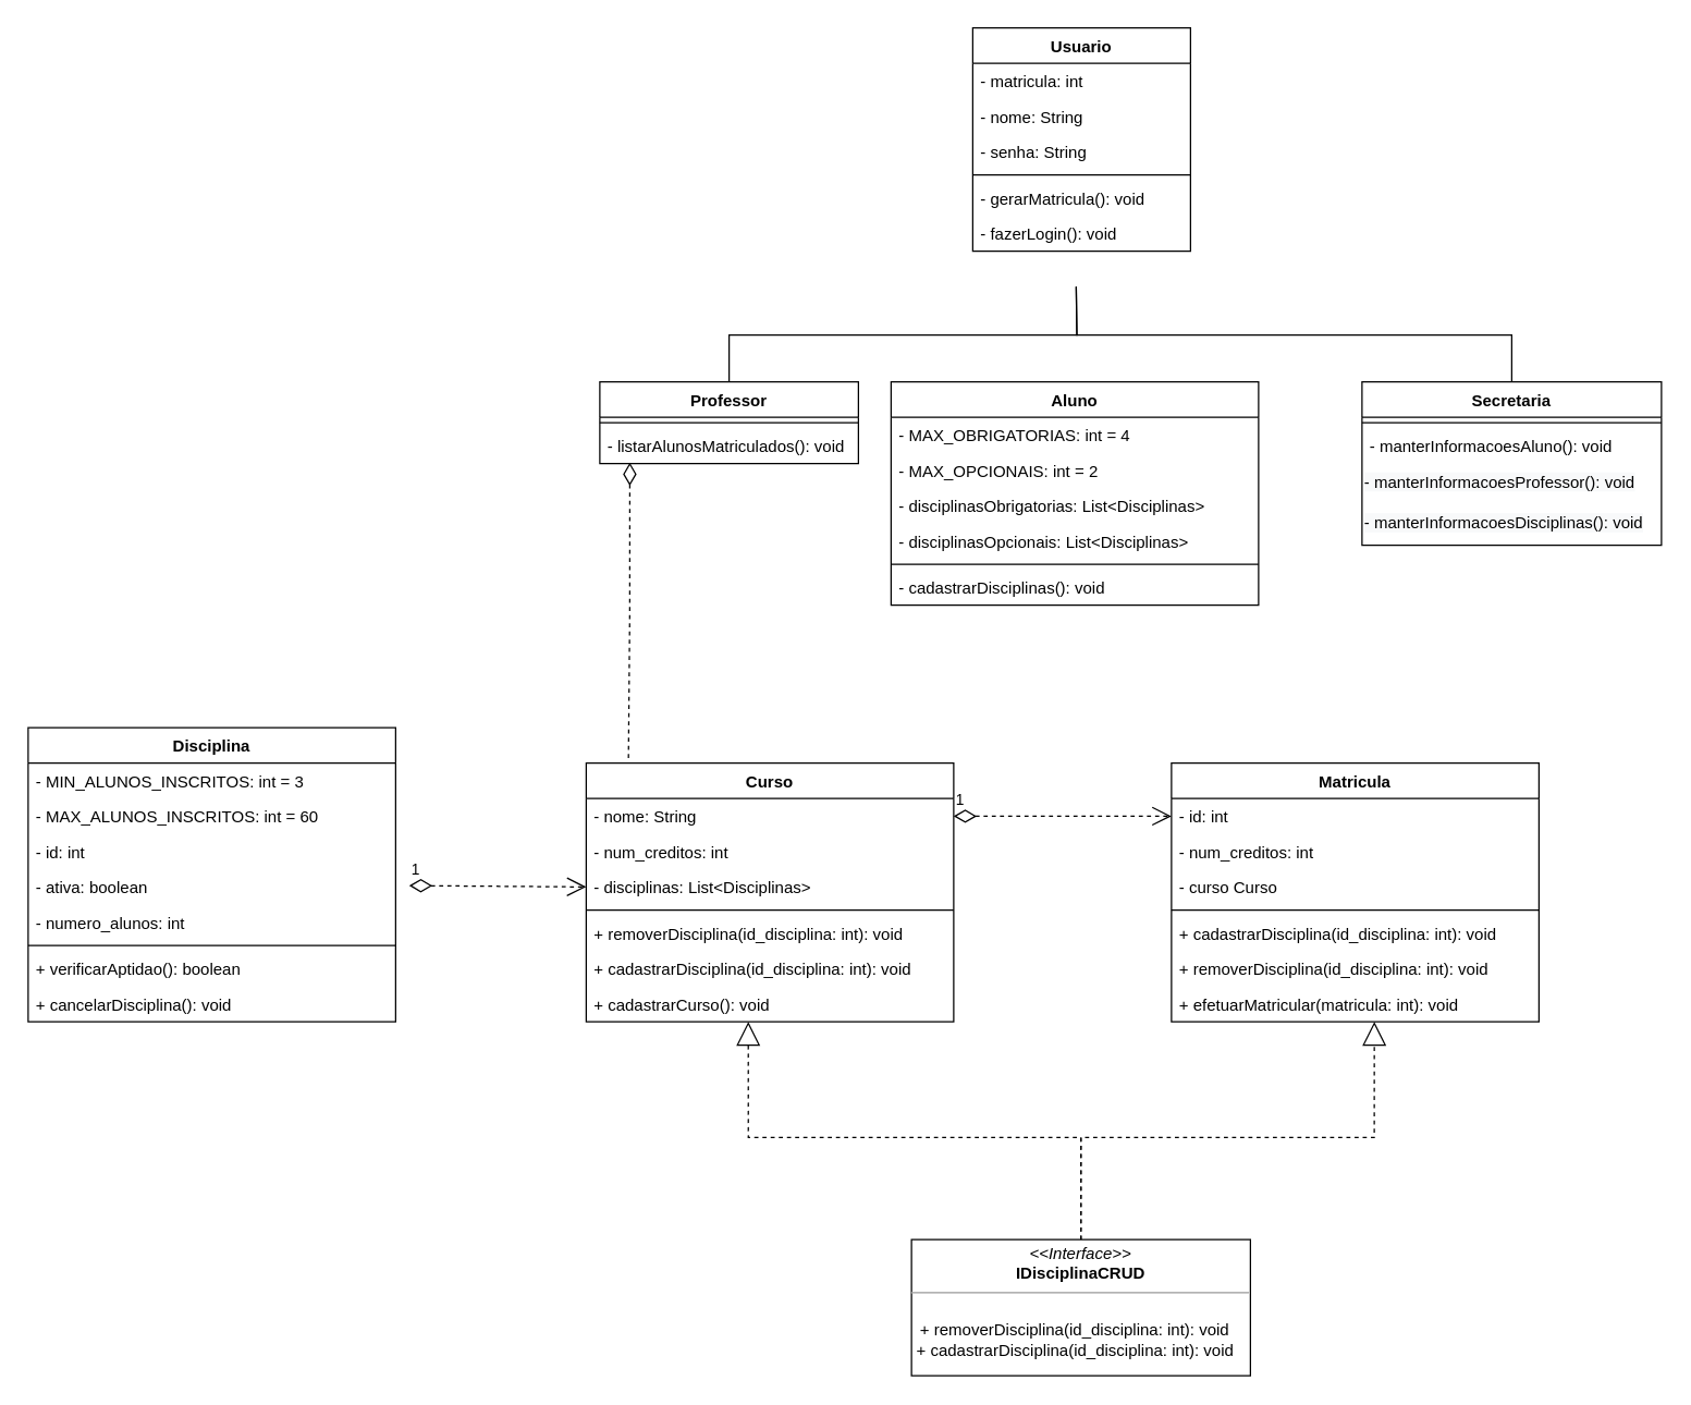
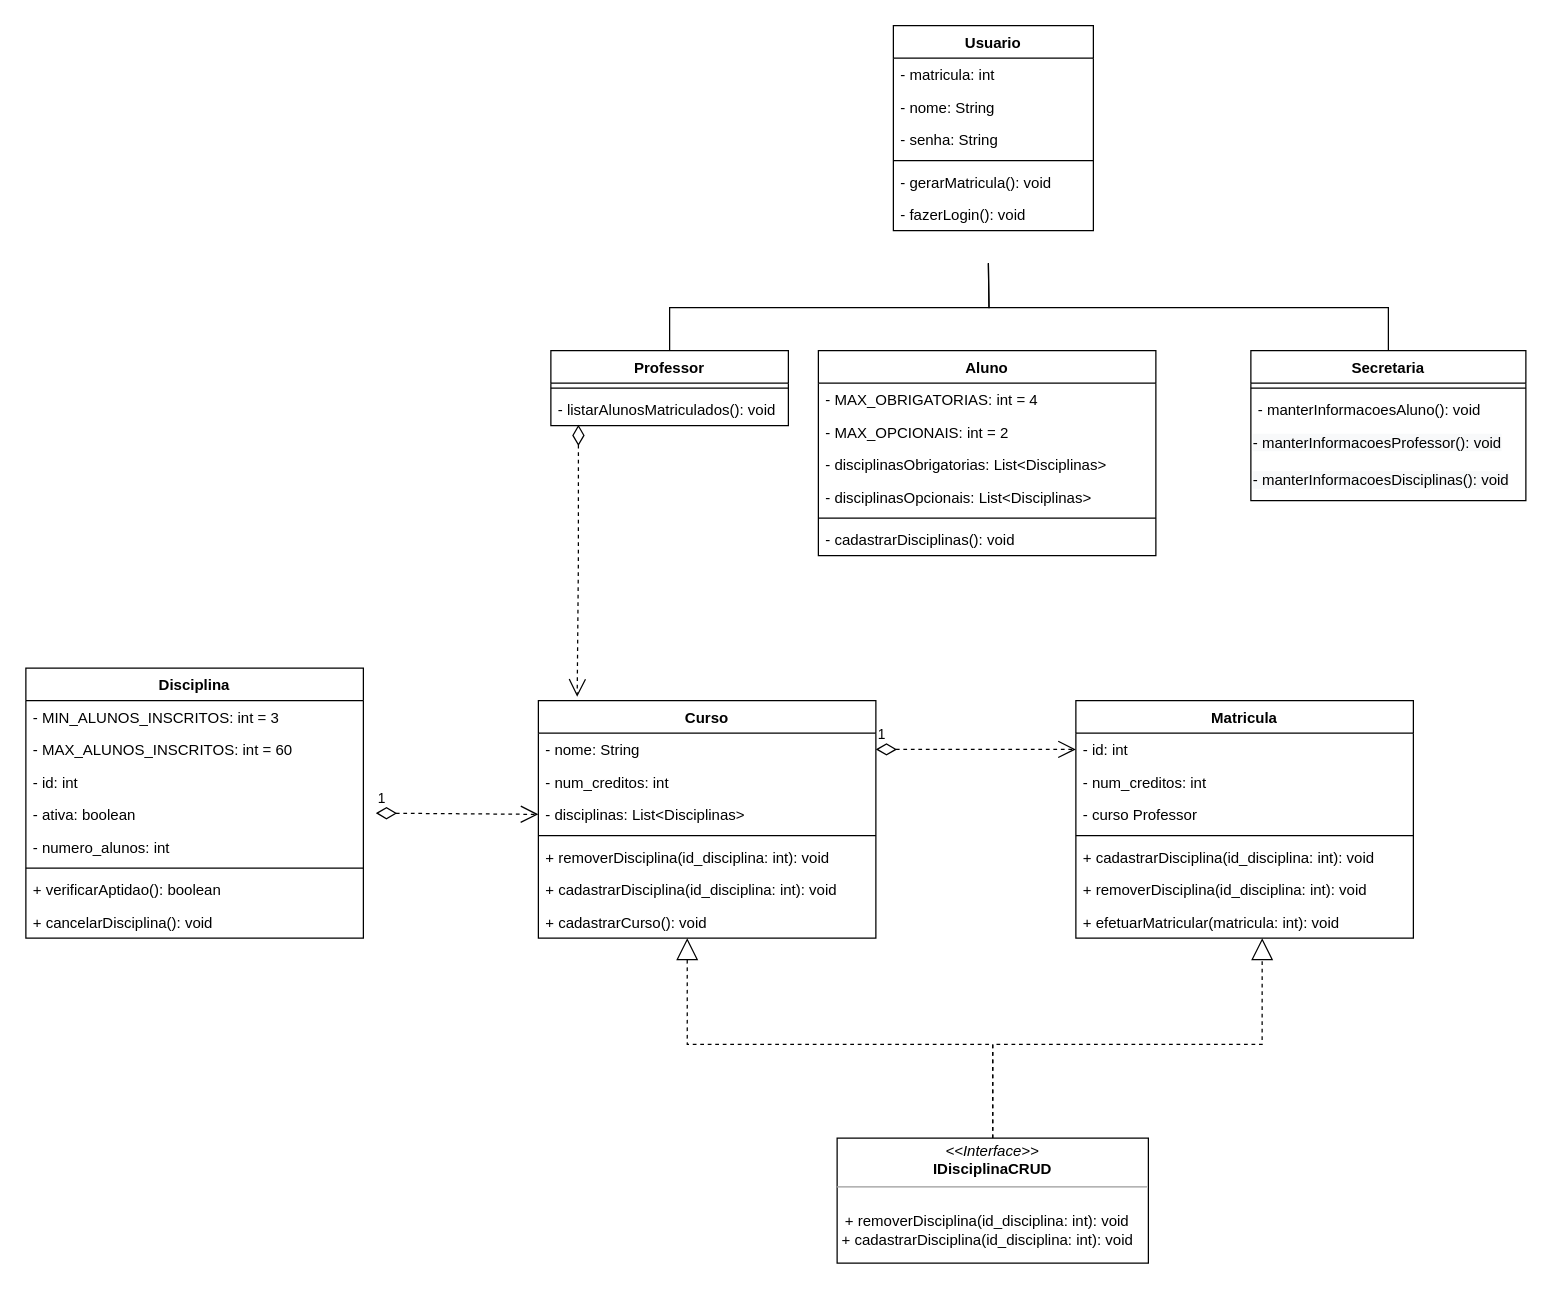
- <mxCell id="56" value="" style="endArrow=none;html=1;endSize=12;startArrow=diamondThin;startSize=14;startFill=0;edgeStyle=orthogonalEdgeStyle;align=left;verticalAlign=bottom;dashed=1;entryX=0.115;entryY=-0.016;entryDx=0;entryDy=0;exitX=0.116;exitY=0.975;exitDx=0;exitDy=0;exitPerimeter=0;entryPerimeter=0;" parent="1" source="12" target="26" edge="1"><mxGeometry x="-1" y="3" relative="1" as="geometry"><mxPoint x="310" y="660" as="sourcePoint" /><mxPoint x="440" y="661" as="targetPoint" /></mxGeometry></mxCell>
+ <mxCell id="56" value="" style="endArrow=open;html=1;endSize=12;startArrow=diamondThin;startSize=14;startFill=0;edgeStyle=orthogonalEdgeStyle;align=left;verticalAlign=bottom;dashed=1;entryX=0.115;entryY=-0.016;entryDx=0;entryDy=0;exitX=0.116;exitY=0.975;exitDx=0;exitDy=0;exitPerimeter=0;entryPerimeter=0;" parent="1" source="12" target="26" edge="1"><mxGeometry x="-1" y="3" relative="1" as="geometry"><mxPoint x="310" y="660" as="sourcePoint" /><mxPoint x="440" y="661" as="targetPoint" /></mxGeometry></mxCell>
- <mxCell id="37" value="- curso Curso" style="text;strokeColor=none;fillColor=none;align=left;verticalAlign=top;spacingLeft=4;spacingRight=4;overflow=hidden;rotatable=0;points=[[0,0.5],[1,0.5]];portConstraint=eastwest;" parent="34" vertex="1"><mxGeometry y="78" width="270" height="26" as="geometry" /></mxCell>
+ <mxCell id="37" value="- curso Professor" style="text;strokeColor=none;fillColor=none;align=left;verticalAlign=top;spacingLeft=4;spacingRight=4;overflow=hidden;rotatable=0;points=[[0,0.5],[1,0.5]];portConstraint=eastwest;" parent="34" vertex="1"><mxGeometry y="78" width="270" height="26" as="geometry" /></mxCell>
